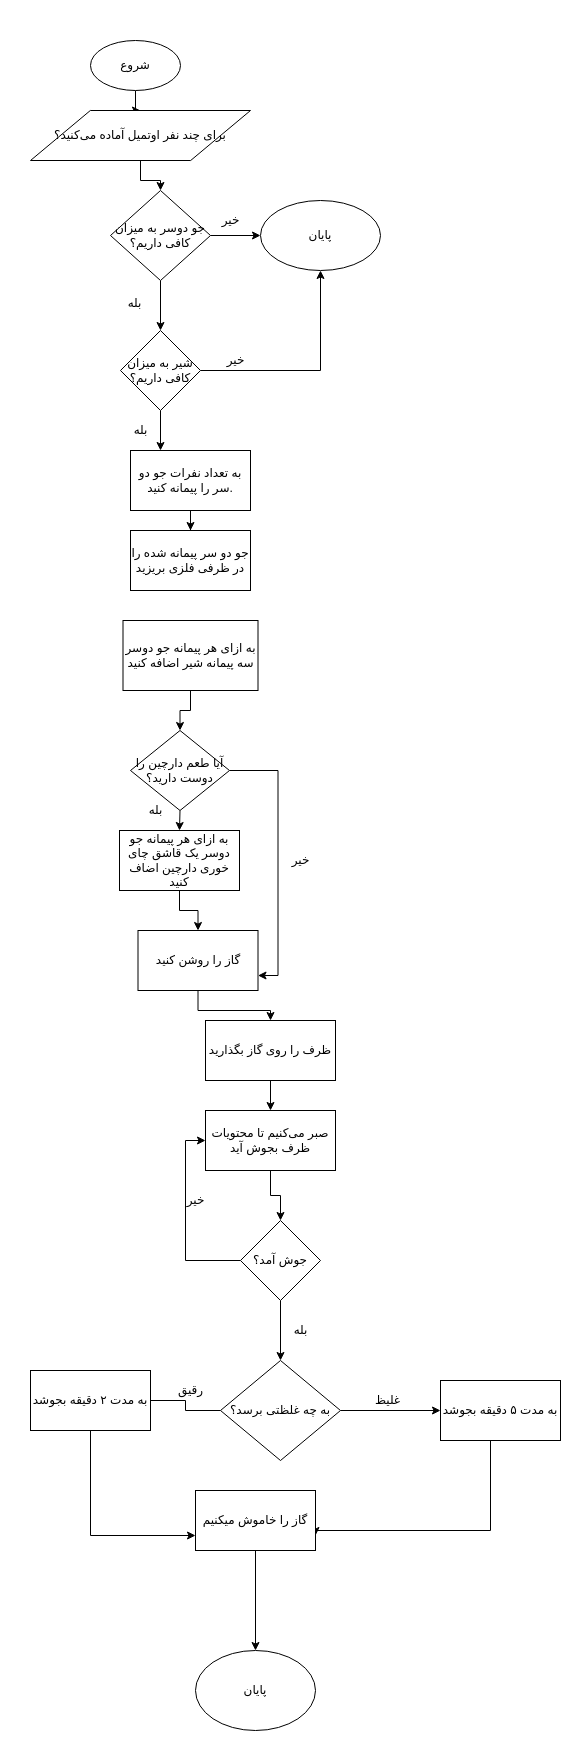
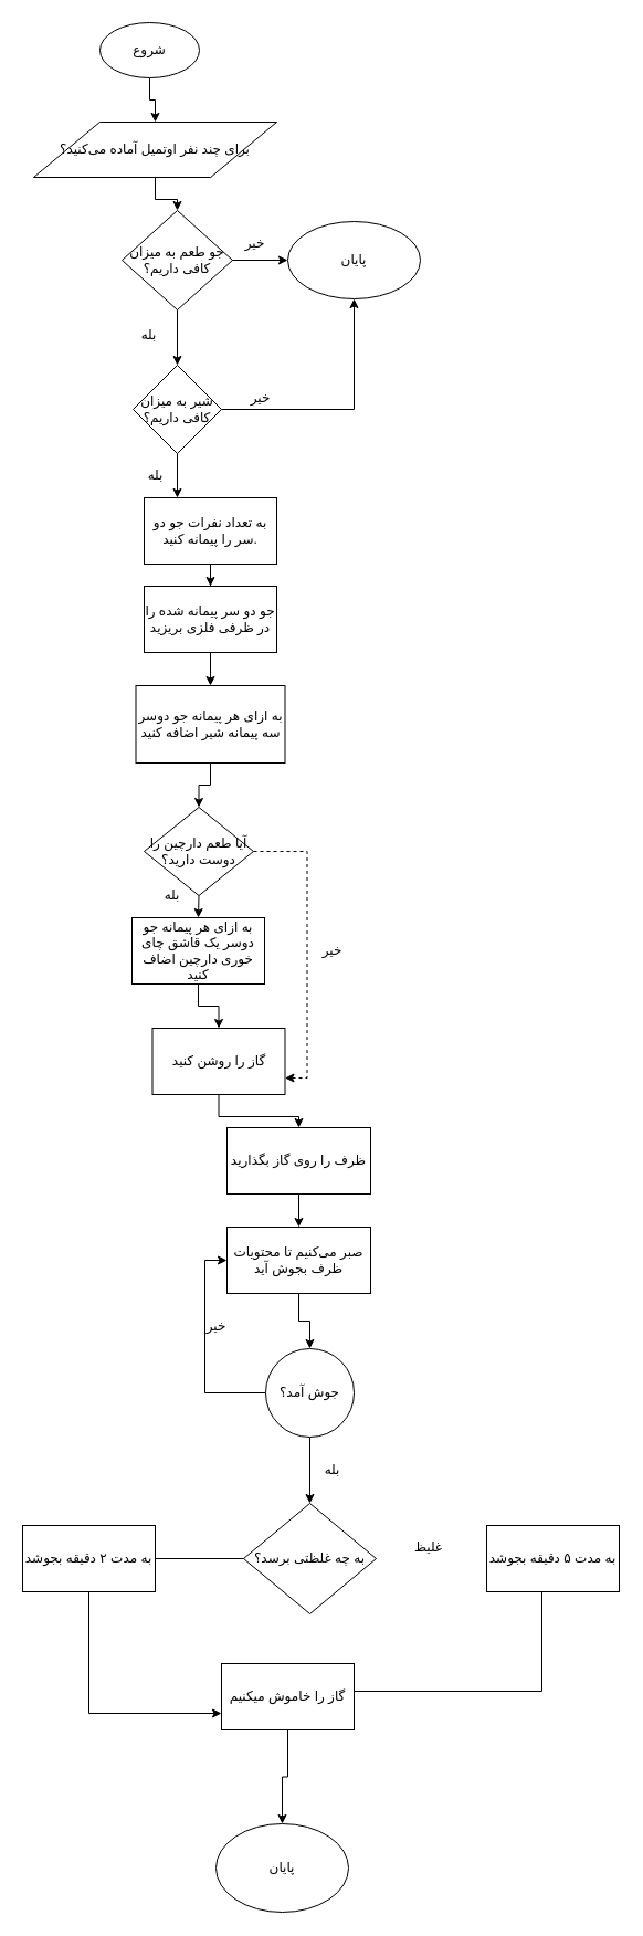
- <mxCell id="3" value="شروع" style="ellipse;whiteSpace=wrap;html=1;" vertex="1" parent="1"><mxGeometry x="90" y="40" width="90" height="50" as="geometry" /></mxCell>
+ <mxCell id="3" value="شروع" style="ellipse;whiteSpace=wrap;html=1;" vertex="1" parent="1"><mxGeometry x="90" y="20" width="90" height="50" as="geometry" /></mxCell>
- <mxCell id="32" value="جو دوسر به میزان کافی داریم؟" style="rhombus;whiteSpace=wrap;html=1;" vertex="1" parent="1"><mxGeometry x="110" y="190" width="100" height="90" as="geometry" /></mxCell>
+ <mxCell id="32" value="جو طعم به میزان کافی داریم؟" style="rhombus;whiteSpace=wrap;html=1;" vertex="1" parent="1"><mxGeometry x="110" y="190" width="100" height="90" as="geometry" /></mxCell>
+ <mxCell id="10" style="edgeStyle=orthogonalEdgeStyle;rounded=0;orthogonalLoop=1;jettySize=auto;html=1;entryX=0.5;entryY=0;entryDx=0;entryDy=0;" edge="1" parent="1" source="11" target="9"><mxGeometry relative="1" as="geometry" /></mxCell>
- <mxCell id="49" style="edgeStyle=orthogonalEdgeStyle;rounded=0;orthogonalLoop=1;jettySize=auto;html=1;exitX=1;exitY=0.5;exitDx=0;exitDy=0;entryX=1;entryY=0.75;entryDx=0;entryDy=0;" edge="1" parent="1" source="50" target="15"><mxGeometry relative="1" as="geometry" /></mxCell>
+ <mxCell id="49" style="edgeStyle=orthogonalEdgeStyle;rounded=0;orthogonalLoop=1;jettySize=auto;html=1;exitX=1;exitY=0.5;exitDx=0;exitDy=0;entryX=1;entryY=0.75;entryDx=0;entryDy=0;dashed=1;" edge="1" parent="1" source="50" target="15"><mxGeometry relative="1" as="geometry" /></mxCell>
- <mxCell id="22" value="جوش آمد؟" style="rhombus;whiteSpace=wrap;html=1;" vertex="1" parent="1"><mxGeometry x="240" y="1220" width="80" height="80" as="geometry" /></mxCell>
+ <mxCell id="22" value="جوش آمد؟" style="ellipse;whiteSpace=wrap;html=1;" vertex="1" parent="1"><mxGeometry x="240" y="1220" width="80" height="80" as="geometry" /></mxCell>
- <mxCell id="42" value="رقیق" style="text;html=1;align=center;verticalAlign=middle;resizable=0;points=[];;autosize=1;" vertex="1" parent="1"><mxGeometry x="175" y="1380" width="30" height="20" as="geometry" /></mxCell>
- <mxCell id="40" value="به مدت ۲ دقیقه بجوشد" style="rounded=0;whiteSpace=wrap;html=1;" vertex="1" parent="1"><mxGeometry x="30" y="1370" width="120" height="60" as="geometry" /></mxCell>
+ <mxCell id="40" value="به مدت ۲ دقیقه بجوشد" style="rounded=0;whiteSpace=wrap;html=1;" vertex="1" parent="1"><mxGeometry x="20" y="1380" width="120" height="60" as="geometry" /></mxCell>
- <mxCell id="36" value="" style="edgeStyle=orthogonalEdgeStyle;rounded=0;orthogonalLoop=1;jettySize=auto;html=1;entryX=0;entryY=0.5;entryDx=0;entryDy=0;" edge="1" parent="1" source="38" target="24"><mxGeometry relative="1" as="geometry"><mxPoint x="375" y="1300" as="targetPoint" /></mxGeometry></mxCell>
- <mxCell id="26" value="گاز را خاموش میکنیم" style="rounded=0;whiteSpace=wrap;html=1;" vertex="1" parent="1"><mxGeometry x="195" y="1490" width="120" height="60" as="geometry" /></mxCell>
+ <mxCell id="26" value="گاز را خاموش میکنیم" style="rounded=0;whiteSpace=wrap;html=1;" vertex="1" parent="1"><mxGeometry x="200" y="1505" width="120" height="60" as="geometry" /></mxCell>
